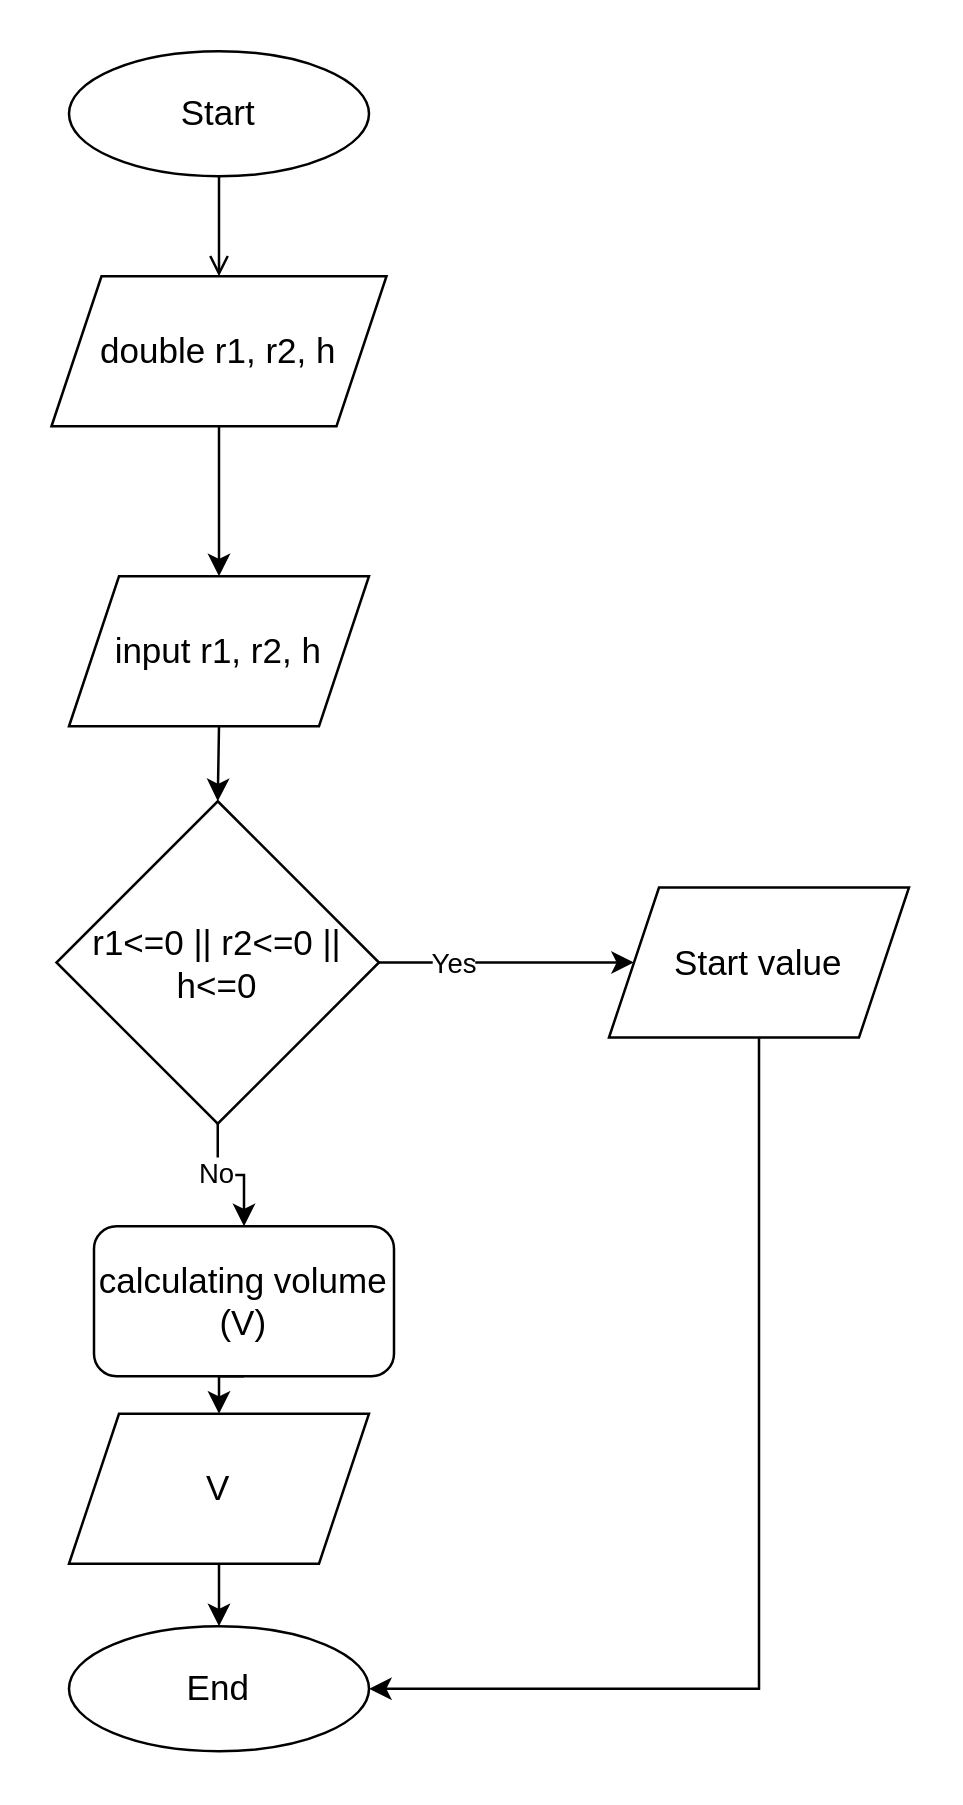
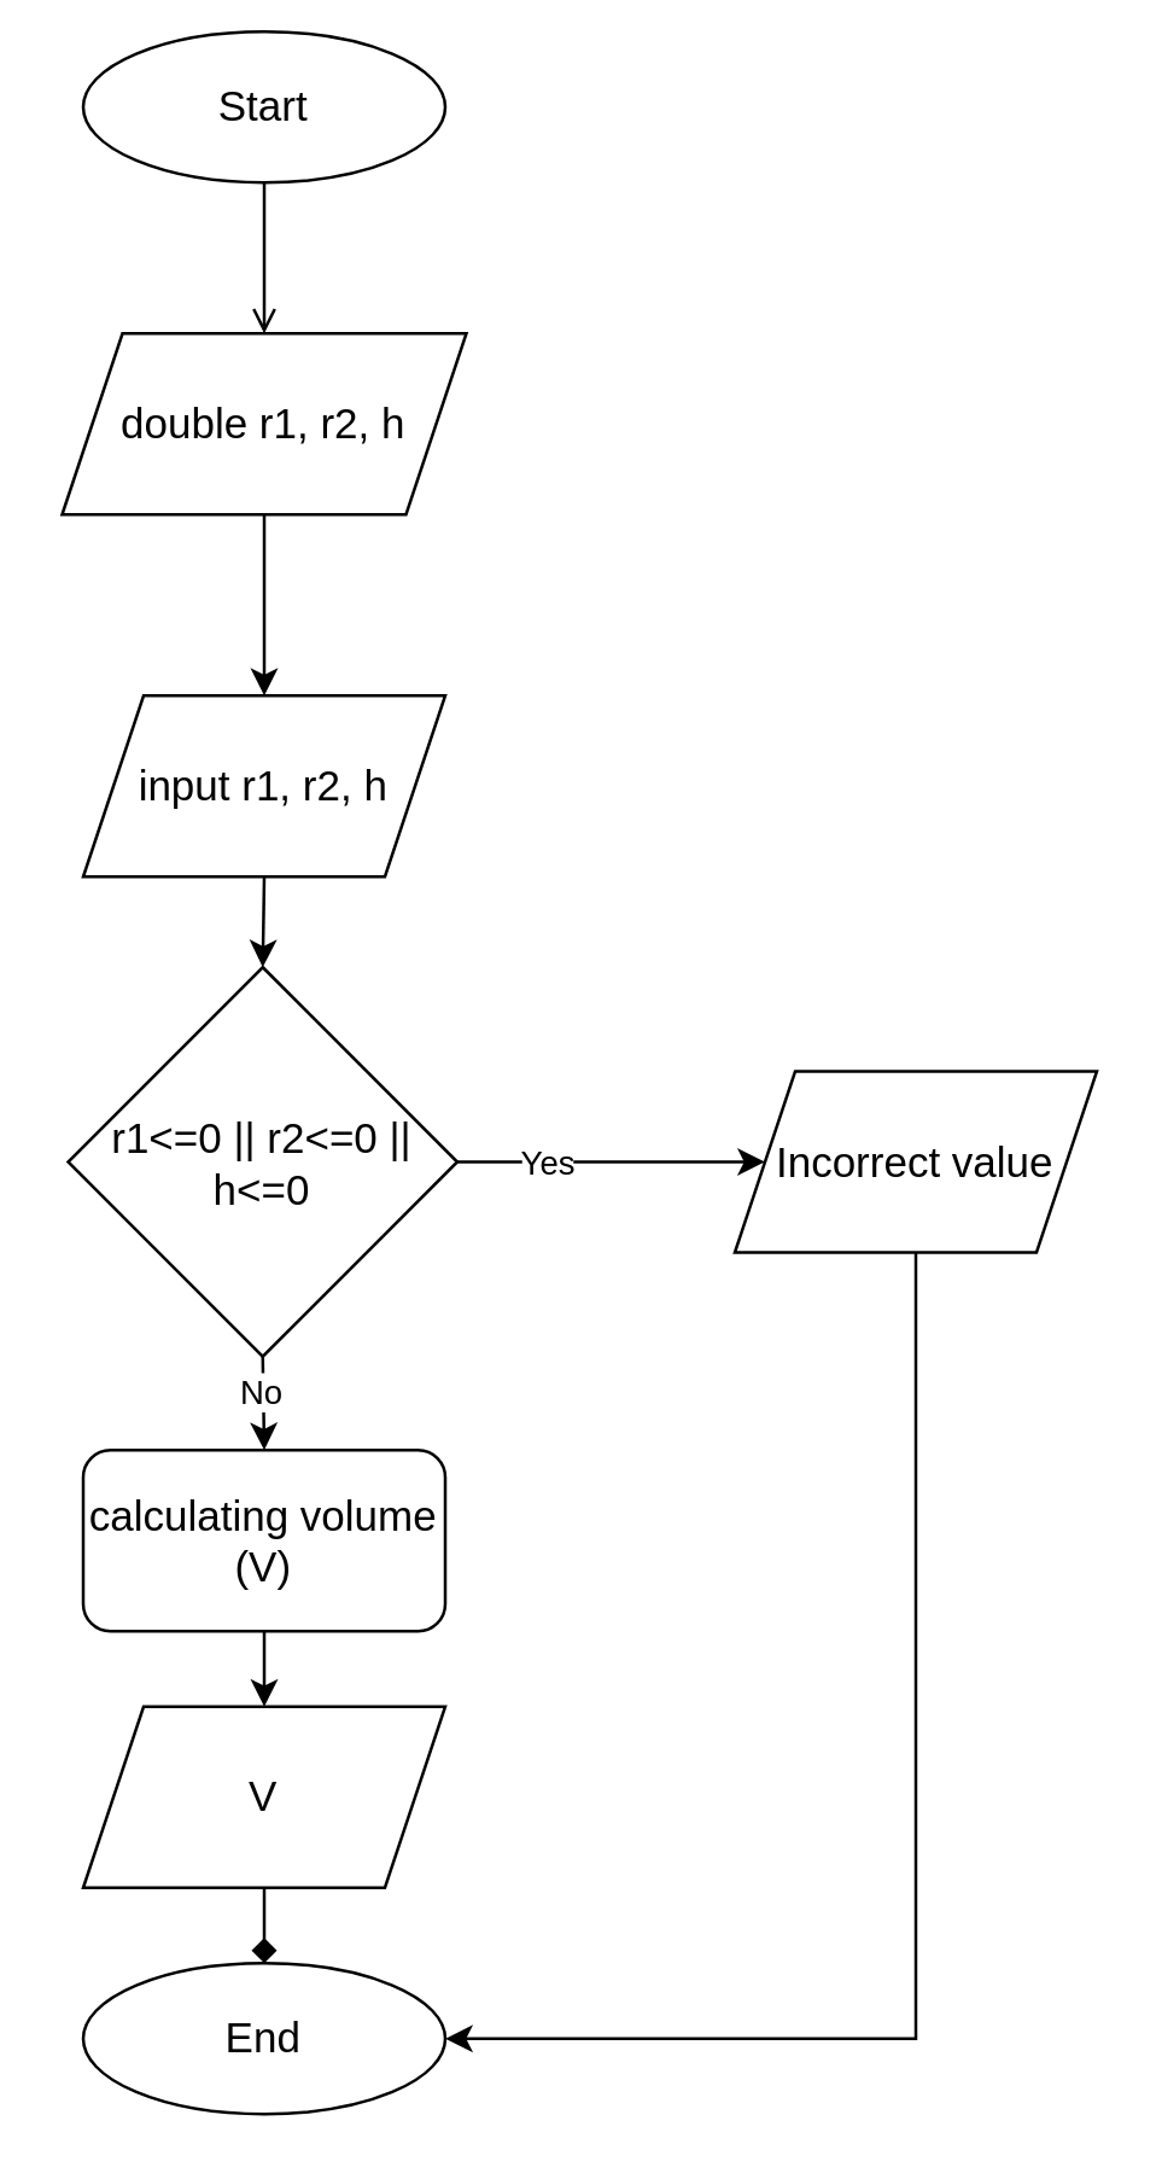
- <mxCell id="4" value="&lt;font style=&quot;font-size: 14px;&quot;&gt;Start&lt;/font&gt;" style="ellipse;whiteSpace=wrap;html=1;" vertex="1" parent="1"><mxGeometry x="27" y="20" width="120" height="50" as="geometry" /></mxCell>
+ <mxCell id="4" value="&lt;font style=&quot;font-size: 14px;&quot;&gt;Start&lt;/font&gt;" style="ellipse;whiteSpace=wrap;html=1;" vertex="1" parent="1"><mxGeometry x="27" y="10" width="120" height="50" as="geometry" /></mxCell>
- <mxCell id="15" value="&lt;font style=&quot;font-size: 14px;&quot;&gt;Start value&lt;/font&gt;" style="shape=parallelogram;perimeter=parallelogramPerimeter;whiteSpace=wrap;html=1;fixedSize=1;" vertex="1" parent="1"><mxGeometry x="243" y="354.5" width="120" height="60" as="geometry" /></mxCell>
+ <mxCell id="15" value="&lt;font style=&quot;font-size: 14px;&quot;&gt;Incorrect value&lt;/font&gt;" style="shape=parallelogram;perimeter=parallelogramPerimeter;whiteSpace=wrap;html=1;fixedSize=1;" vertex="1" parent="1"><mxGeometry x="243" y="354.5" width="120" height="60" as="geometry" /></mxCell>
- <mxCell id="17" value="&lt;font style=&quot;font-size: 14px;&quot;&gt;calculating volume (V)&lt;/font&gt;" style="rounded=1;whiteSpace=wrap;html=1;" vertex="1" parent="1"><mxGeometry x="37" y="490" width="120" height="60" as="geometry" /></mxCell>
+ <mxCell id="17" value="&lt;font style=&quot;font-size: 14px;&quot;&gt;calculating volume (V)&lt;/font&gt;" style="rounded=1;whiteSpace=wrap;html=1;" vertex="1" parent="1"><mxGeometry x="27" y="480" width="120" height="60" as="geometry" /></mxCell>
- <mxCell id="18" style="edgeStyle=orthogonalEdgeStyle;rounded=0;orthogonalLoop=1;jettySize=auto;html=1;exitX=0.5;exitY=1;exitDx=0;exitDy=0;entryX=0.5;entryY=0;entryDx=0;entryDy=0;" edge="1" parent="1" source="19" target="2"><mxGeometry relative="1" as="geometry" /></mxCell>
+ <mxCell id="18" style="edgeStyle=orthogonalEdgeStyle;rounded=0;orthogonalLoop=1;jettySize=auto;html=1;exitX=0.5;exitY=1;exitDx=0;exitDy=0;entryX=0.5;entryY=0;entryDx=0;entryDy=0;endArrow=diamond;" edge="1" parent="1" source="19" target="2"><mxGeometry relative="1" as="geometry" /></mxCell>
